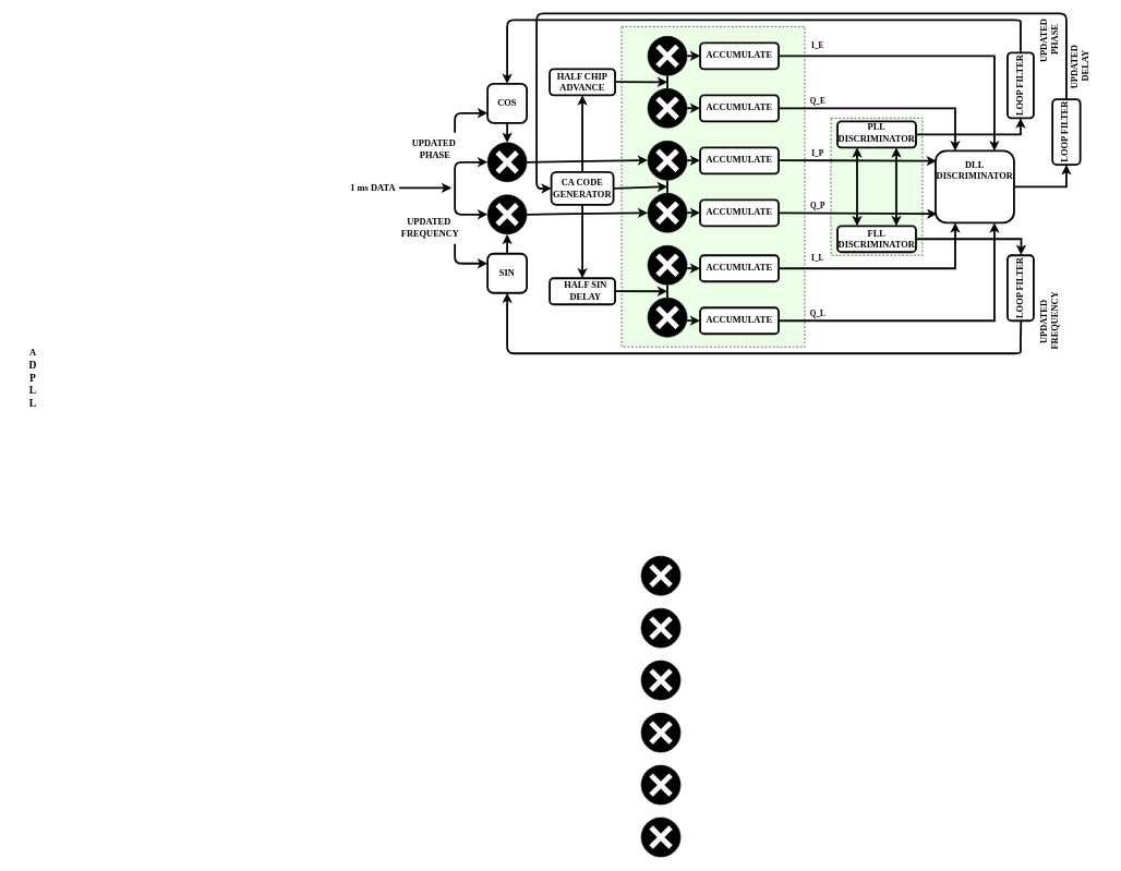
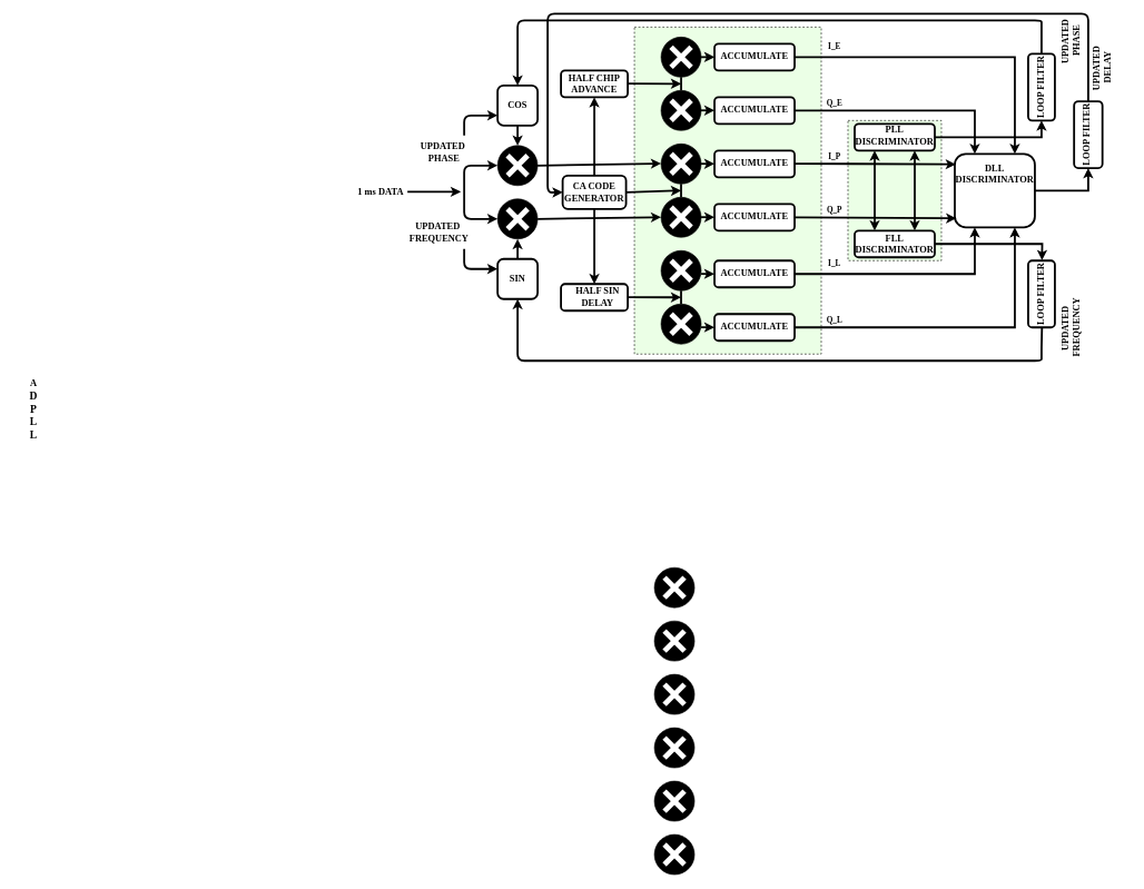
- <mxCell id="48" value="&lt;div&gt;&lt;b&gt;&lt;font style=&quot;font-size: 14px;&quot; face=&quot;Times New Roman&quot;&gt;A&lt;/font&gt;&lt;/b&gt;&lt;/div&gt;&lt;div&gt;&lt;b&gt;&lt;font size=&quot;3&quot; face=&quot;Fm1BIgV4w-0KeYZKZ_WM&quot;&gt;D&lt;/font&gt;&lt;/b&gt;&lt;/div&gt;&lt;div&gt;&lt;b&gt;&lt;font size=&quot;3&quot; face=&quot;Fm1BIgV4w-0KeYZKZ_WM&quot;&gt;P&lt;/font&gt;&lt;/b&gt;&lt;/div&gt;&lt;div&gt;&lt;b&gt;&lt;font size=&quot;3&quot; face=&quot;Fm1BIgV4w-0KeYZKZ_WM&quot;&gt;L&lt;/font&gt;&lt;/b&gt;&lt;/div&gt;&lt;div&gt;&lt;b&gt;&lt;font face=&quot;Fm1BIgV4w-0KeYZKZ_WM&quot;&gt;&lt;font size=&quot;3&quot;&gt;L&lt;/font&gt;&lt;br&gt;&lt;/font&gt;&lt;/b&gt;&lt;/div&gt;" style="text;html=1;align=center;verticalAlign=middle;whiteSpace=wrap;rounded=0;" vertex="1" parent="1"><mxGeometry x="20" y="530" width="60" height="95" as="geometry" /></mxCell>
+ <mxCell id="48" value="&lt;div&gt;&lt;b&gt;&lt;font style=&quot;font-size: 14px;&quot; face=&quot;Times New Roman&quot;&gt;A&lt;/font&gt;&lt;/b&gt;&lt;/div&gt;&lt;div&gt;&lt;b&gt;&lt;font size=&quot;3&quot; face=&quot;Fm1BIgV4w-0KeYZKZ_WM&quot;&gt;D&lt;/font&gt;&lt;/b&gt;&lt;/div&gt;&lt;div&gt;&lt;b&gt;&lt;font size=&quot;3&quot; face=&quot;Fm1BIgV4w-0KeYZKZ_WM&quot;&gt;P&lt;/font&gt;&lt;/b&gt;&lt;/div&gt;&lt;div&gt;&lt;b&gt;&lt;font size=&quot;3&quot; face=&quot;Fm1BIgV4w-0KeYZKZ_WM&quot;&gt;L&lt;/font&gt;&lt;/b&gt;&lt;/div&gt;&lt;div&gt;&lt;b&gt;&lt;font face=&quot;Fm1BIgV4w-0KeYZKZ_WM&quot;&gt;&lt;font size=&quot;3&quot;&gt;L&lt;/font&gt;&lt;br&gt;&lt;/font&gt;&lt;/b&gt;&lt;/div&gt;" style="text;html=1;align=center;verticalAlign=middle;whiteSpace=wrap;rounded=0;" vertex="1" parent="1"><mxGeometry x="20" y="565" width="60" height="95" as="geometry" /></mxCell>
